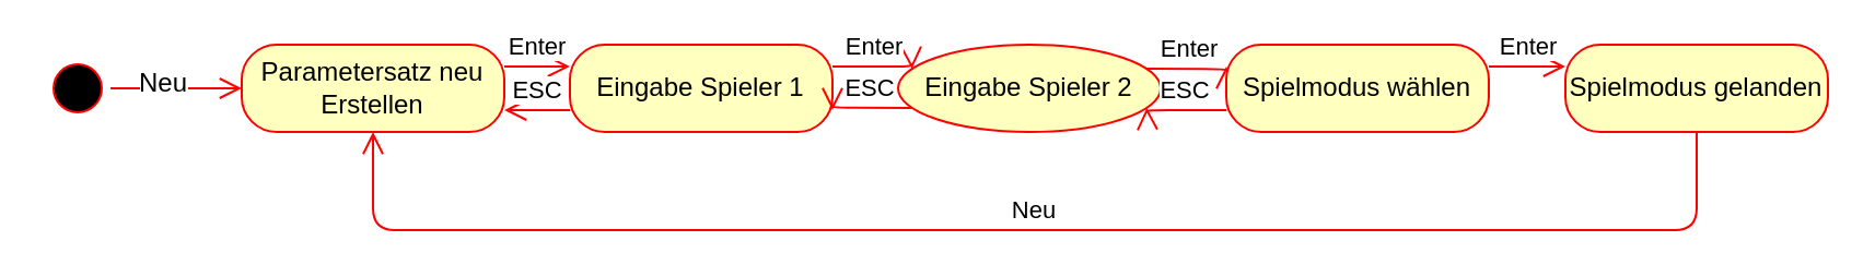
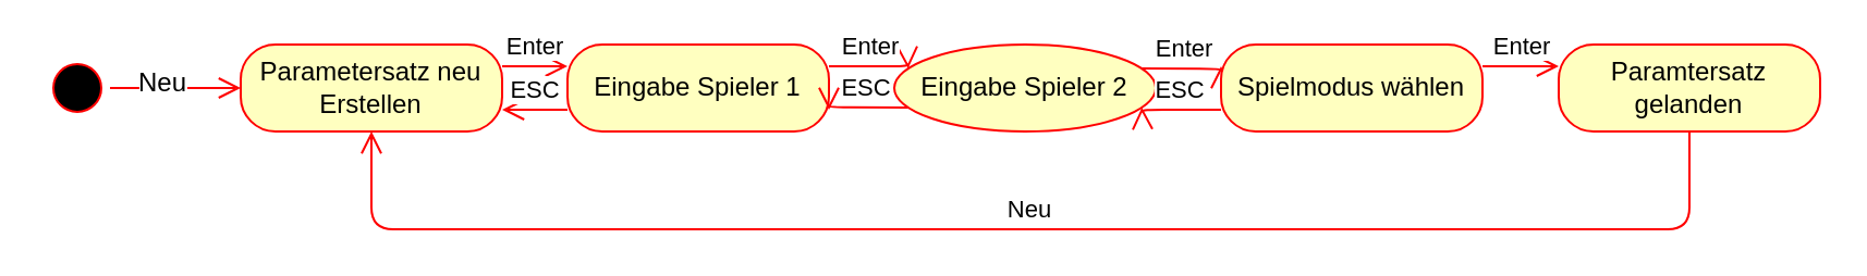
- <mxCell id="17" value="Spielmodus gelanden" style="rounded=1;whiteSpace=wrap;html=1;arcSize=40;fontColor=#000000;fillColor=#ffffc0;strokeColor=#ff0000;" vertex="1" parent="1"><mxGeometry x="715" y="20" width="120" height="40" as="geometry" /></mxCell>
+ <mxCell id="17" value="Paramtersatz gelanden" style="rounded=1;whiteSpace=wrap;html=1;arcSize=40;fontColor=#000000;fillColor=#ffffc0;strokeColor=#ff0000;" vertex="1" parent="1"><mxGeometry x="715" y="20" width="120" height="40" as="geometry" /></mxCell>
